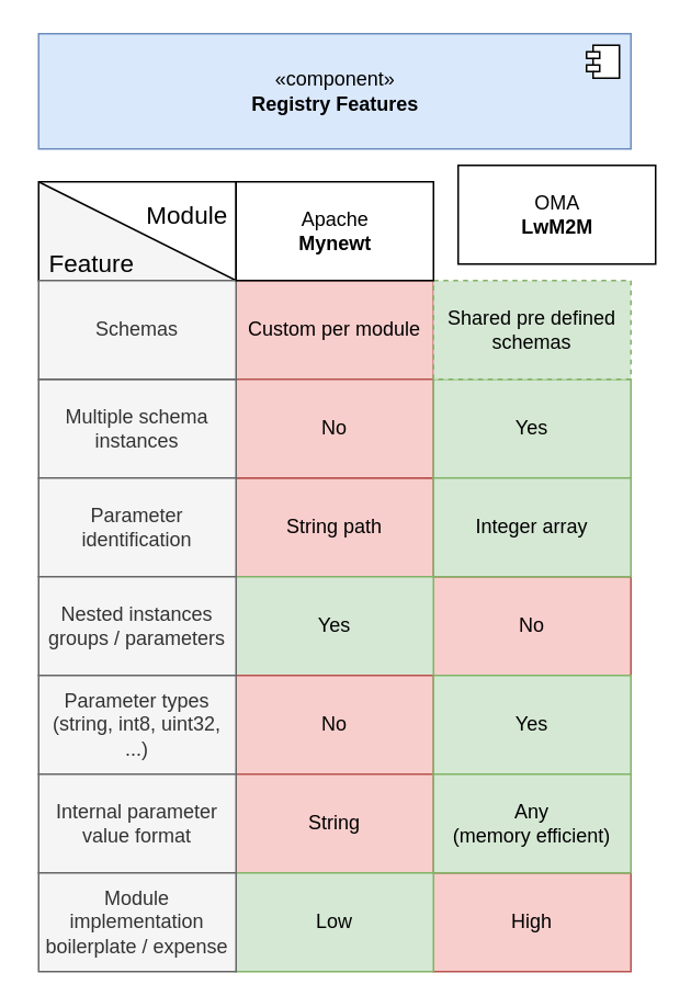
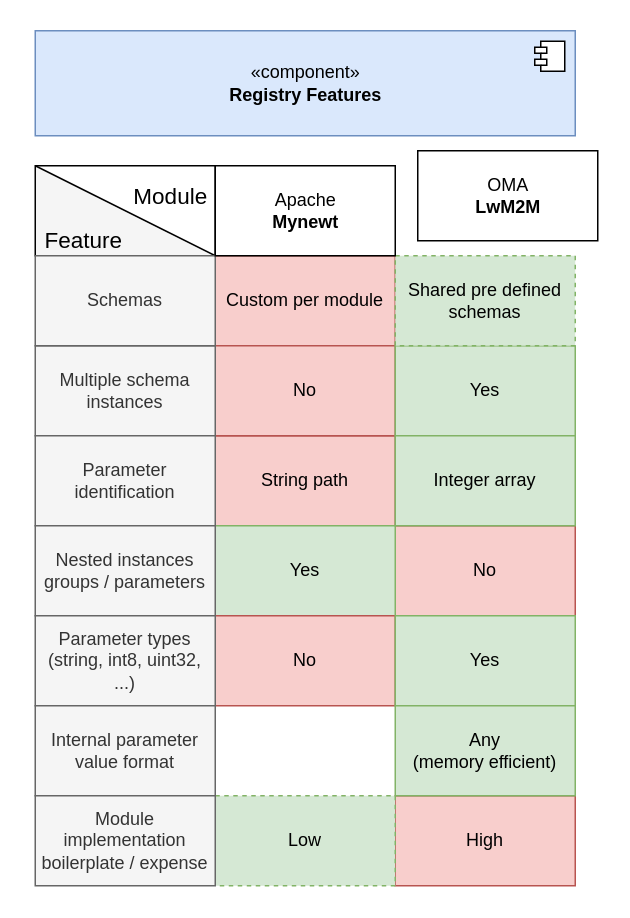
- <mxCell id="26" value="String" style="rounded=0;whiteSpace=wrap;html=1;fillColor=#f8cecc;strokeColor=#b85450;" vertex="1" parent="1"><mxGeometry x="143" y="470" width="120" height="60" as="geometry" /></mxCell>
- <mxCell id="31" value="Low" style="rounded=0;whiteSpace=wrap;html=1;fillColor=#d5e8d4;strokeColor=#82b366;" vertex="1" parent="1"><mxGeometry x="143" y="530" width="120" height="60" as="geometry" /></mxCell>
+ <mxCell id="31" value="Low" style="rounded=0;whiteSpace=wrap;html=1;fillColor=#d5e8d4;strokeColor=#82b366;dashed=1;" vertex="1" parent="1"><mxGeometry x="143" y="530" width="120" height="60" as="geometry" /></mxCell>
